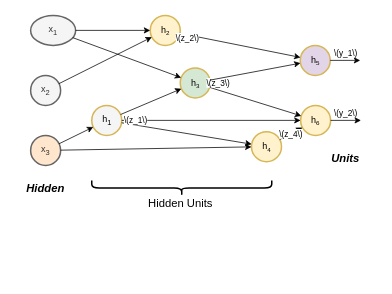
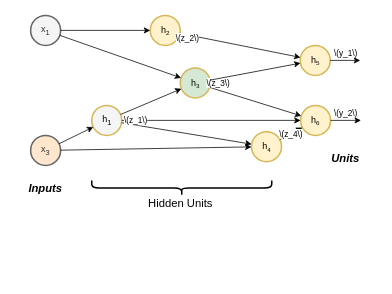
- <mxCell id="8" value="x&lt;sub&gt;1&lt;/sub&gt;" style="ellipse;whiteSpace=wrap;html=1;aspect=fixed;fillColor=#f5f5f5;strokeColor=#666666;strokeWidth=2;fontColor=#333333;" parent="1" vertex="1"><mxGeometry x="40" y="20" width="60" height="40" as="geometry" /></mxCell>
+ <mxCell id="8" value="x&lt;sub&gt;1&lt;/sub&gt;" style="ellipse;whiteSpace=wrap;html=1;aspect=fixed;fillColor=#f5f5f5;strokeColor=#666666;strokeWidth=2;fontColor=#333333;" parent="1" vertex="1"><mxGeometry x="40" y="20" width="40" height="40" as="geometry" /></mxCell>
- <mxCell id="4" value="h&lt;span style=&quot;font-size: 10px&quot;&gt;&lt;sub&gt;5&lt;/sub&gt;&lt;/span&gt;" style="ellipse;whiteSpace=wrap;html=1;aspect=fixed;fillColor=#e1d5e7;strokeColor=#d6b656;strokeWidth=2;" parent="1" vertex="1"><mxGeometry x="399.5" y="60" width="40" height="40" as="geometry" /></mxCell>
+ <mxCell id="4" value="h&lt;span style=&quot;font-size: 10px&quot;&gt;&lt;sub&gt;5&lt;/sub&gt;&lt;/span&gt;" style="ellipse;whiteSpace=wrap;html=1;aspect=fixed;fillColor=#fff2cc;strokeColor=#d6b656;strokeWidth=2;" parent="1" vertex="1"><mxGeometry x="399.5" y="60" width="40" height="40" as="geometry" /></mxCell>
- <mxCell id="15" value="" style="endArrow=classic;html=1;targetPerimeterSpacing=0;endSize=6;sourcePerimeterSpacing=0;" parent="1" source="9" target="6" edge="1"><mxGeometry width="50" height="50" relative="1" as="geometry"><mxPoint x="79" y="160" as="sourcePoint" /><mxPoint x="200.794" y="143.047" as="targetPoint" /></mxGeometry></mxCell>
- <mxCell id="9" value="x&lt;sub&gt;2&lt;/sub&gt;" style="ellipse;whiteSpace=wrap;html=1;aspect=fixed;fillColor=#f5f5f5;strokeColor=#666666;strokeWidth=2;fontColor=#333333;" parent="1" vertex="1"><mxGeometry x="40" y="100" width="40" height="40" as="geometry" /></mxCell>
- <mxCell id="22" value="Hidden&lt;br&gt;" style="text;html=1;strokeColor=none;fillColor=none;align=center;verticalAlign=middle;whiteSpace=wrap;rounded=0;fontSize=15;fontStyle=3;fontColor=#000000;" parent="1" vertex="1"><mxGeometry x="20" y="240" width="80" height="20" as="geometry" /></mxCell>
+ <mxCell id="22" value="Inputs&lt;br&gt;" style="text;html=1;strokeColor=none;fillColor=none;align=center;verticalAlign=middle;whiteSpace=wrap;rounded=0;fontSize=15;fontStyle=3;fontColor=#000000;" parent="1" vertex="1"><mxGeometry x="20" y="240" width="80" height="20" as="geometry" /></mxCell>
